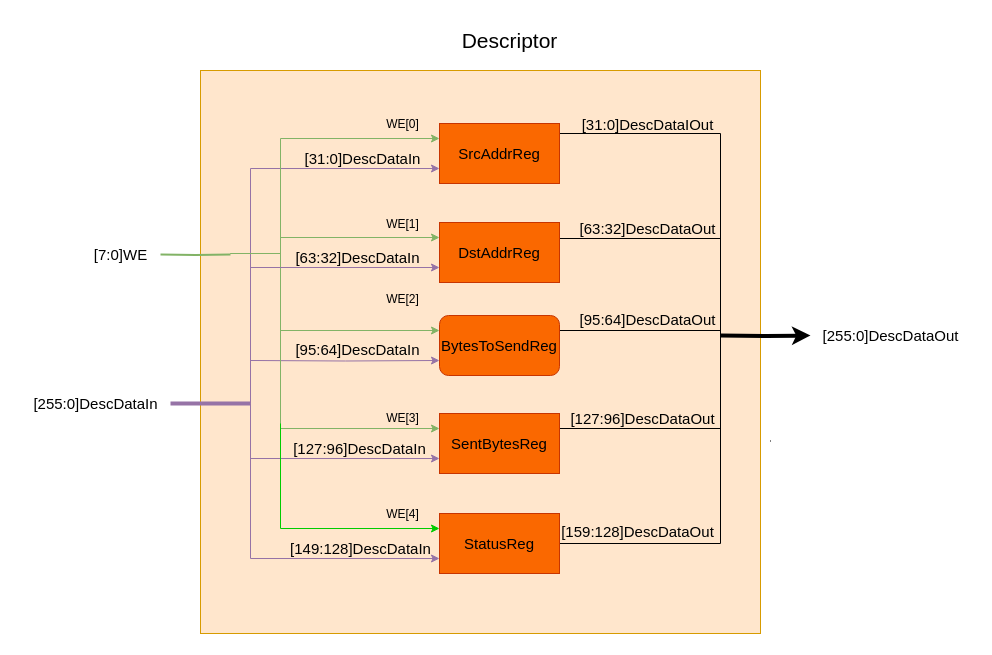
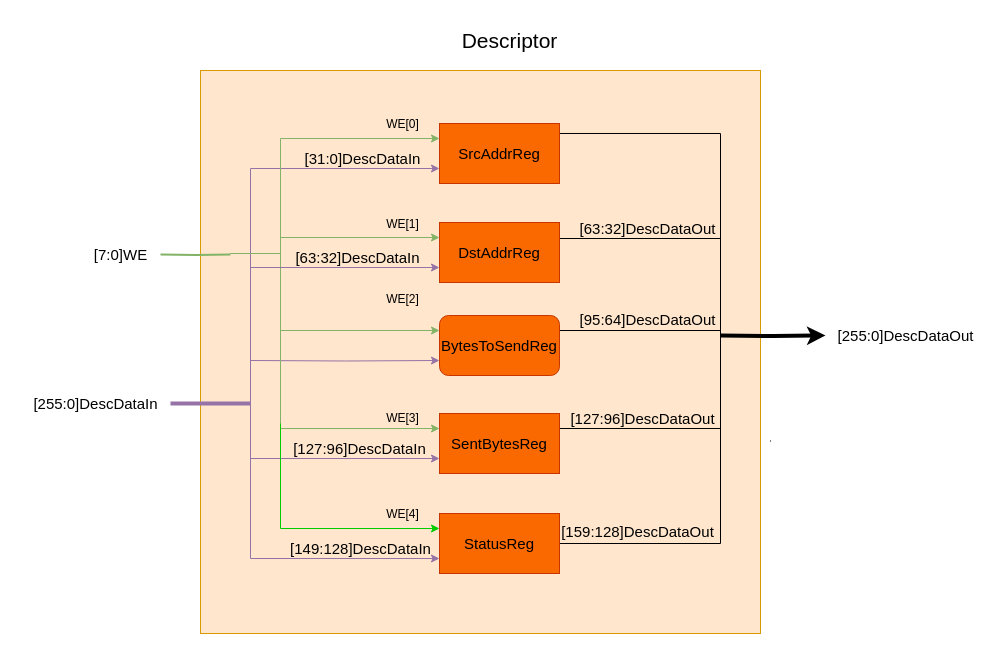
- <mxCell id="28" value="&lt;span style=&quot;font-size: 15px;&quot;&gt;[31:0]DescDataIOut&lt;/span&gt;" style="text;html=1;align=center;verticalAlign=middle;resizable=0;points=[];autosize=1;strokeColor=none;fillColor=none;" parent="1" vertex="1"><mxGeometry x="567" y="109" width="160" height="30" as="geometry" /></mxCell>
- <mxCell id="26" value="[255:0]DescDataOut" style="text;html=1;align=center;verticalAlign=middle;resizable=0;points=[];autosize=1;strokeColor=none;fillColor=none;fontSize=15;" parent="1" vertex="1"><mxGeometry x="810" y="320" width="160" height="30" as="geometry" /></mxCell>
+ <mxCell id="26" value="[255:0]DescDataOut" style="text;html=1;align=center;verticalAlign=middle;resizable=0;points=[];autosize=1;strokeColor=none;fillColor=none;fontSize=15;" parent="1" vertex="1"><mxGeometry x="825" y="320" width="160" height="30" as="geometry" /></mxCell>
- <mxCell id="43" value="&lt;span style=&quot;font-size: 15px;&quot;&gt;[95:64]DescDataIn&lt;/span&gt;" style="text;html=1;align=center;verticalAlign=middle;resizable=0;points=[];autosize=1;strokeColor=none;fillColor=none;" parent="1" vertex="1"><mxGeometry x="282" y="334" width="150" height="30" as="geometry" /></mxCell>
